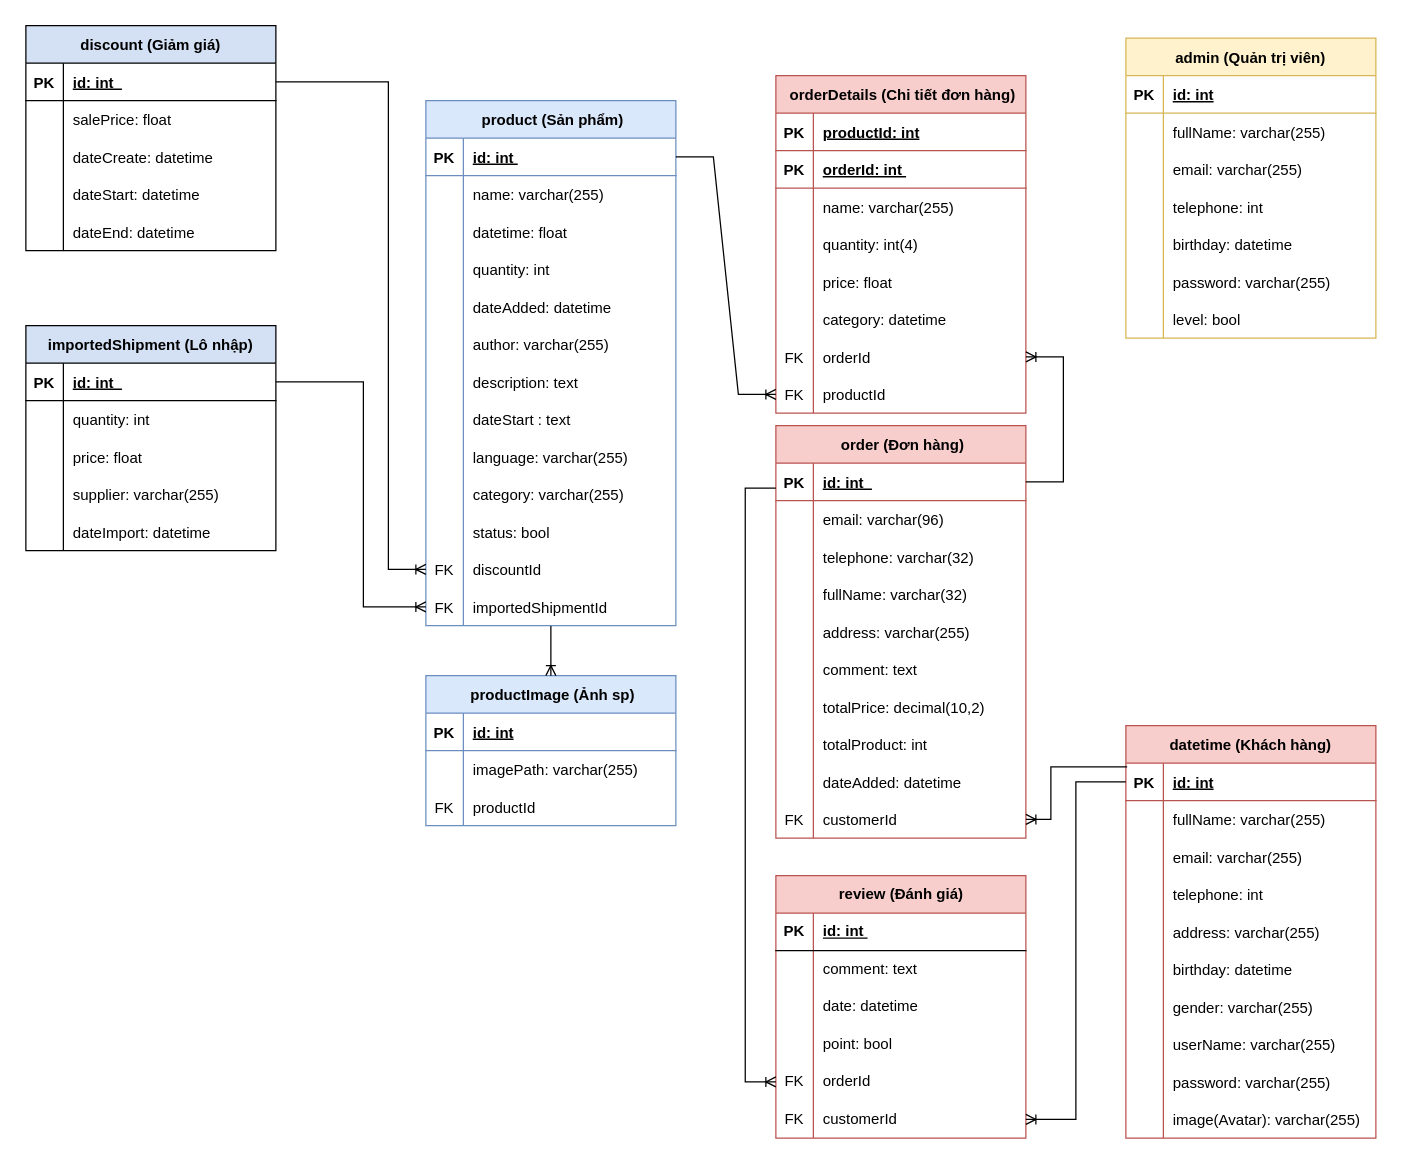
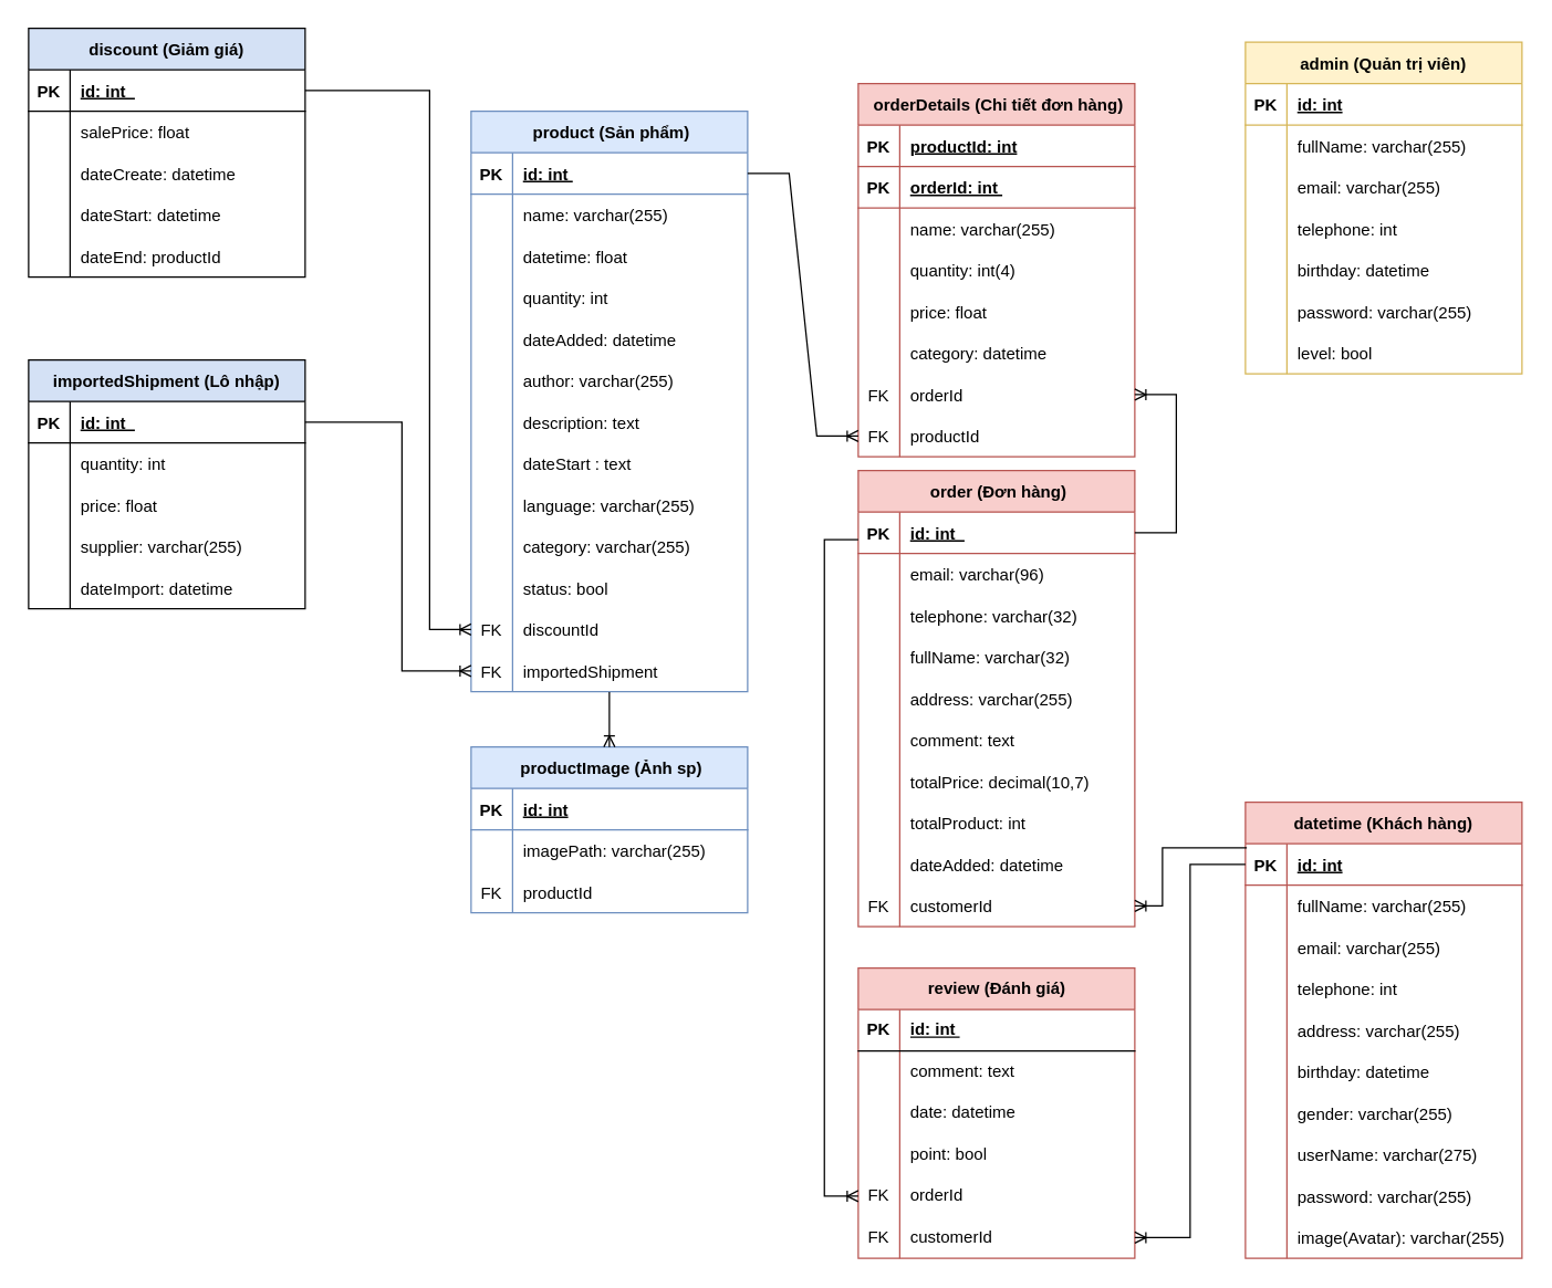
- <mxCell id="218" value="dateEnd: datetime" style="shape=partialRectangle;overflow=hidden;connectable=0;fillColor=none;align=left;strokeColor=inherit;top=0;left=0;bottom=0;right=0;spacingLeft=6;" parent="216" vertex="1"><mxGeometry x="30" width="170" height="30" as="geometry"><mxRectangle width="170" height="30" as="alternateBounds" /></mxGeometry></mxCell>
+ <mxCell id="218" value="dateEnd: productId" style="shape=partialRectangle;overflow=hidden;connectable=0;fillColor=none;align=left;strokeColor=inherit;top=0;left=0;bottom=0;right=0;spacingLeft=6;" parent="216" vertex="1"><mxGeometry x="30" width="170" height="30" as="geometry"><mxRectangle width="170" height="30" as="alternateBounds" /></mxGeometry></mxCell>
- <mxCell id="144" value="importedShipmentId" style="shape=partialRectangle;overflow=hidden;connectable=0;fillColor=none;align=left;strokeColor=inherit;top=0;left=0;bottom=0;right=0;spacingLeft=6;" parent="142" vertex="1"><mxGeometry x="30" width="170" height="30" as="geometry"><mxRectangle width="170" height="30" as="alternateBounds" /></mxGeometry></mxCell>
+ <mxCell id="144" value="importedShipment" style="shape=partialRectangle;overflow=hidden;connectable=0;fillColor=none;align=left;strokeColor=inherit;top=0;left=0;bottom=0;right=0;spacingLeft=6;" parent="142" vertex="1"><mxGeometry x="30" width="170" height="30" as="geometry"><mxRectangle width="170" height="30" as="alternateBounds" /></mxGeometry></mxCell>
- <mxCell id="70" value="totalPrice: decimal(10,2) " style="shape=partialRectangle;overflow=hidden;connectable=0;fillColor=none;align=left;strokeColor=inherit;top=0;left=0;bottom=0;right=0;spacingLeft=6;" parent="68" vertex="1"><mxGeometry x="30" width="170" height="30" as="geometry"><mxRectangle width="170" height="30" as="alternateBounds" /></mxGeometry></mxCell>
+ <mxCell id="70" value="totalPrice: decimal(10,7) " style="shape=partialRectangle;overflow=hidden;connectable=0;fillColor=none;align=left;strokeColor=inherit;top=0;left=0;bottom=0;right=0;spacingLeft=6;" parent="68" vertex="1"><mxGeometry x="30" width="170" height="30" as="geometry"><mxRectangle width="170" height="30" as="alternateBounds" /></mxGeometry></mxCell>
- <mxCell id="26" value="userName: varchar(255)" style="shape=partialRectangle;overflow=hidden;connectable=0;fillColor=none;align=left;strokeColor=inherit;top=0;left=0;bottom=0;right=0;spacingLeft=6;" parent="24" vertex="1"><mxGeometry x="30" width="170" height="30" as="geometry"><mxRectangle width="170" height="30" as="alternateBounds" /></mxGeometry></mxCell>
+ <mxCell id="26" value="userName: varchar(275)" style="shape=partialRectangle;overflow=hidden;connectable=0;fillColor=none;align=left;strokeColor=inherit;top=0;left=0;bottom=0;right=0;spacingLeft=6;" parent="24" vertex="1"><mxGeometry x="30" width="170" height="30" as="geometry"><mxRectangle width="170" height="30" as="alternateBounds" /></mxGeometry></mxCell>
